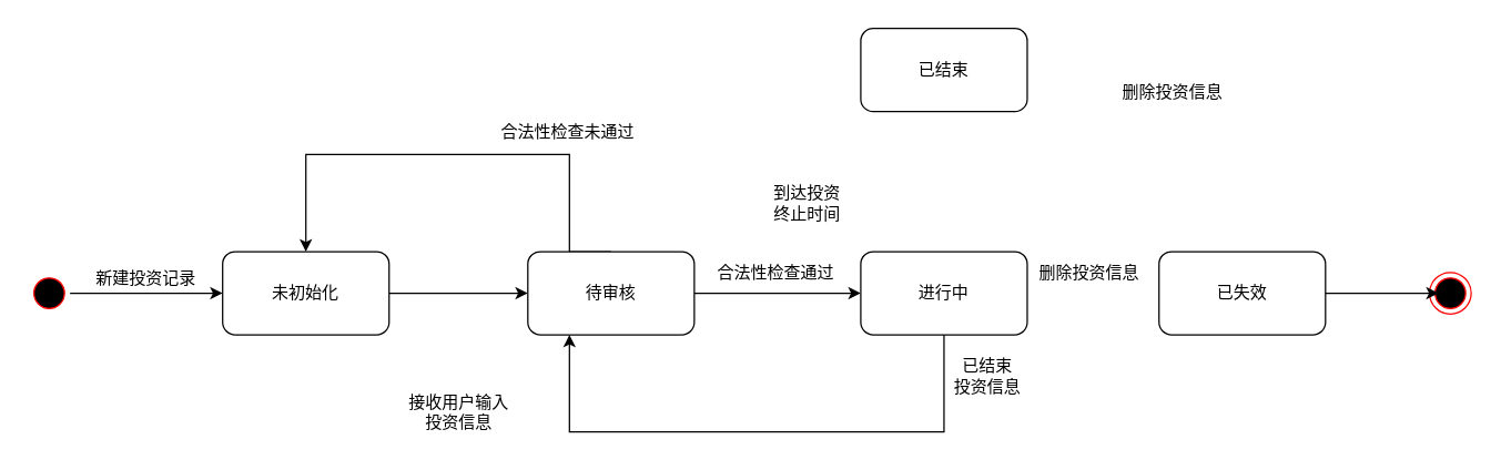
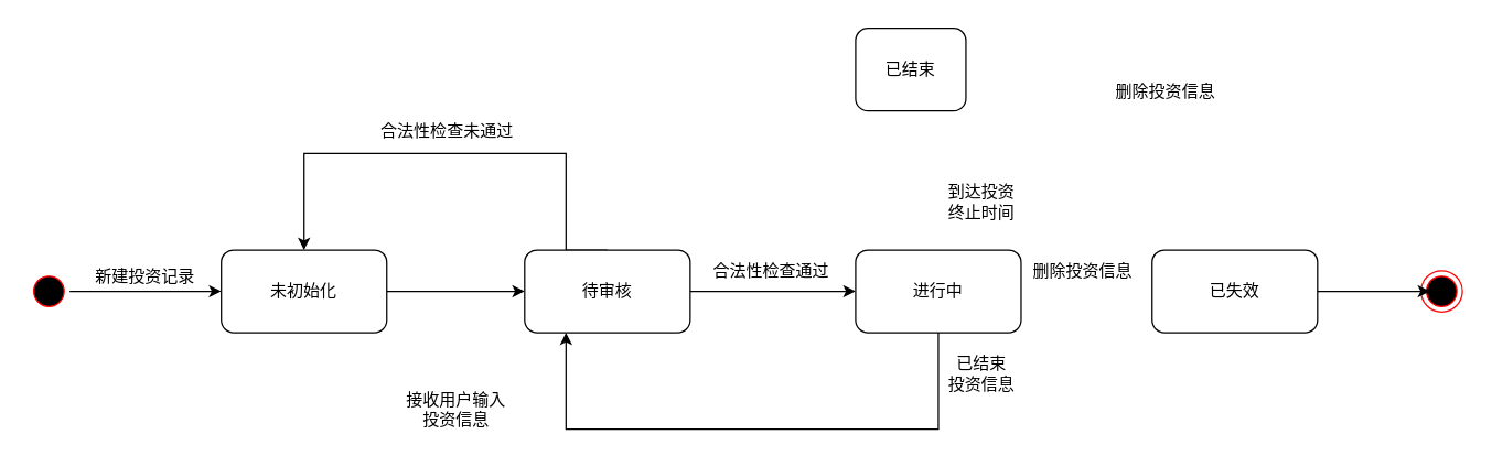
- <mxCell id="20" value="已结束" style="rounded=1;whiteSpace=wrap;html=1;" vertex="1" parent="1"><mxGeometry x="620" y="20" width="120" height="60" as="geometry" /></mxCell>
+ <mxCell id="20" value="已结束" style="rounded=1;whiteSpace=wrap;html=1;" vertex="1" parent="1"><mxGeometry x="620" y="20" width="80" height="60" as="geometry" /></mxCell>
- <mxCell id="15" value="合法性检查未通过" style="text;html=1;strokeColor=none;fillColor=none;align=center;verticalAlign=middle;whiteSpace=wrap;rounded=0;" parent="1" vertex="1"><mxGeometry x="334" y="80" width="150" height="30" as="geometry" /></mxCell>
+ <mxCell id="15" value="合法性检查未通过" style="text;html=1;strokeColor=none;fillColor=none;align=center;verticalAlign=middle;whiteSpace=wrap;rounded=0;" parent="1" vertex="1"><mxGeometry x="249" y="80" width="150" height="30" as="geometry" /></mxCell>
- <mxCell id="22" value="到达投资&lt;br&gt;终止时间" style="text;html=1;align=center;verticalAlign=middle;resizable=0;points=[];autosize=1;strokeColor=none;fillColor=none;" vertex="1" parent="1"><mxGeometry x="546" y="126" width="70" height="40" as="geometry" /></mxCell>
+ <mxCell id="22" value="到达投资&lt;br&gt;终止时间" style="text;html=1;align=center;verticalAlign=middle;resizable=0;points=[];autosize=1;strokeColor=none;fillColor=none;" vertex="1" parent="1"><mxGeometry x="676" y="126" width="70" height="40" as="geometry" /></mxCell>
